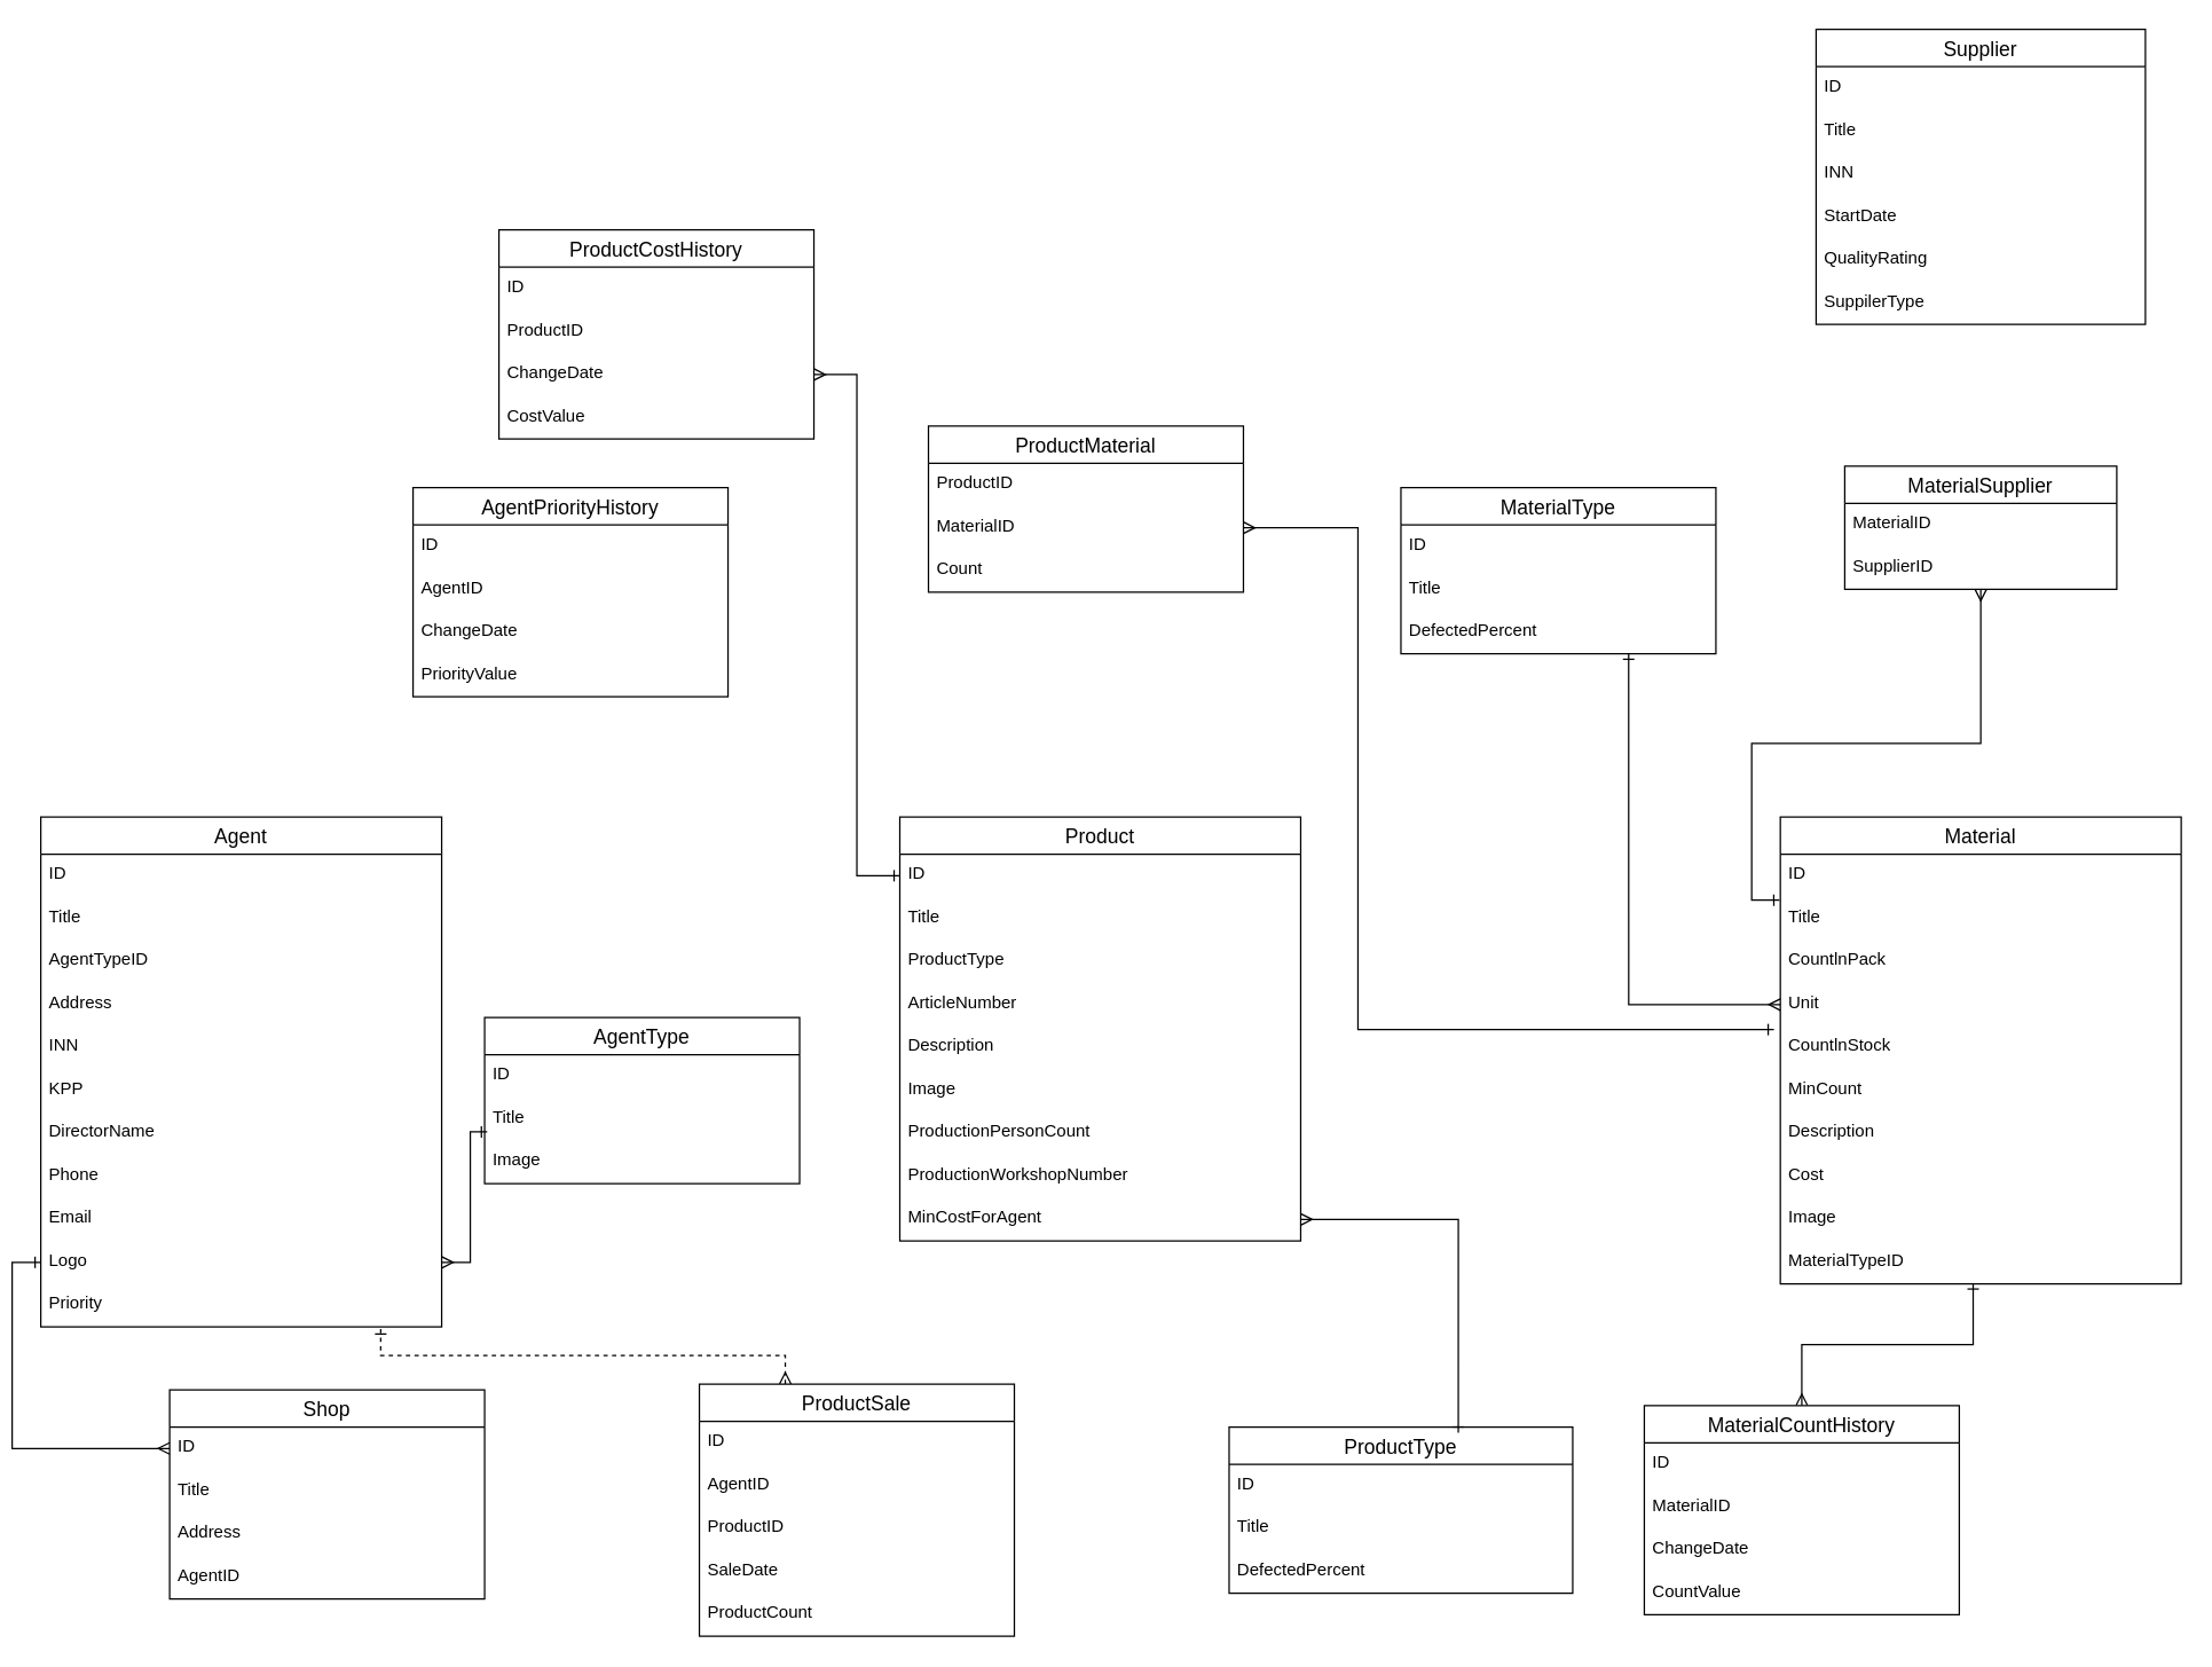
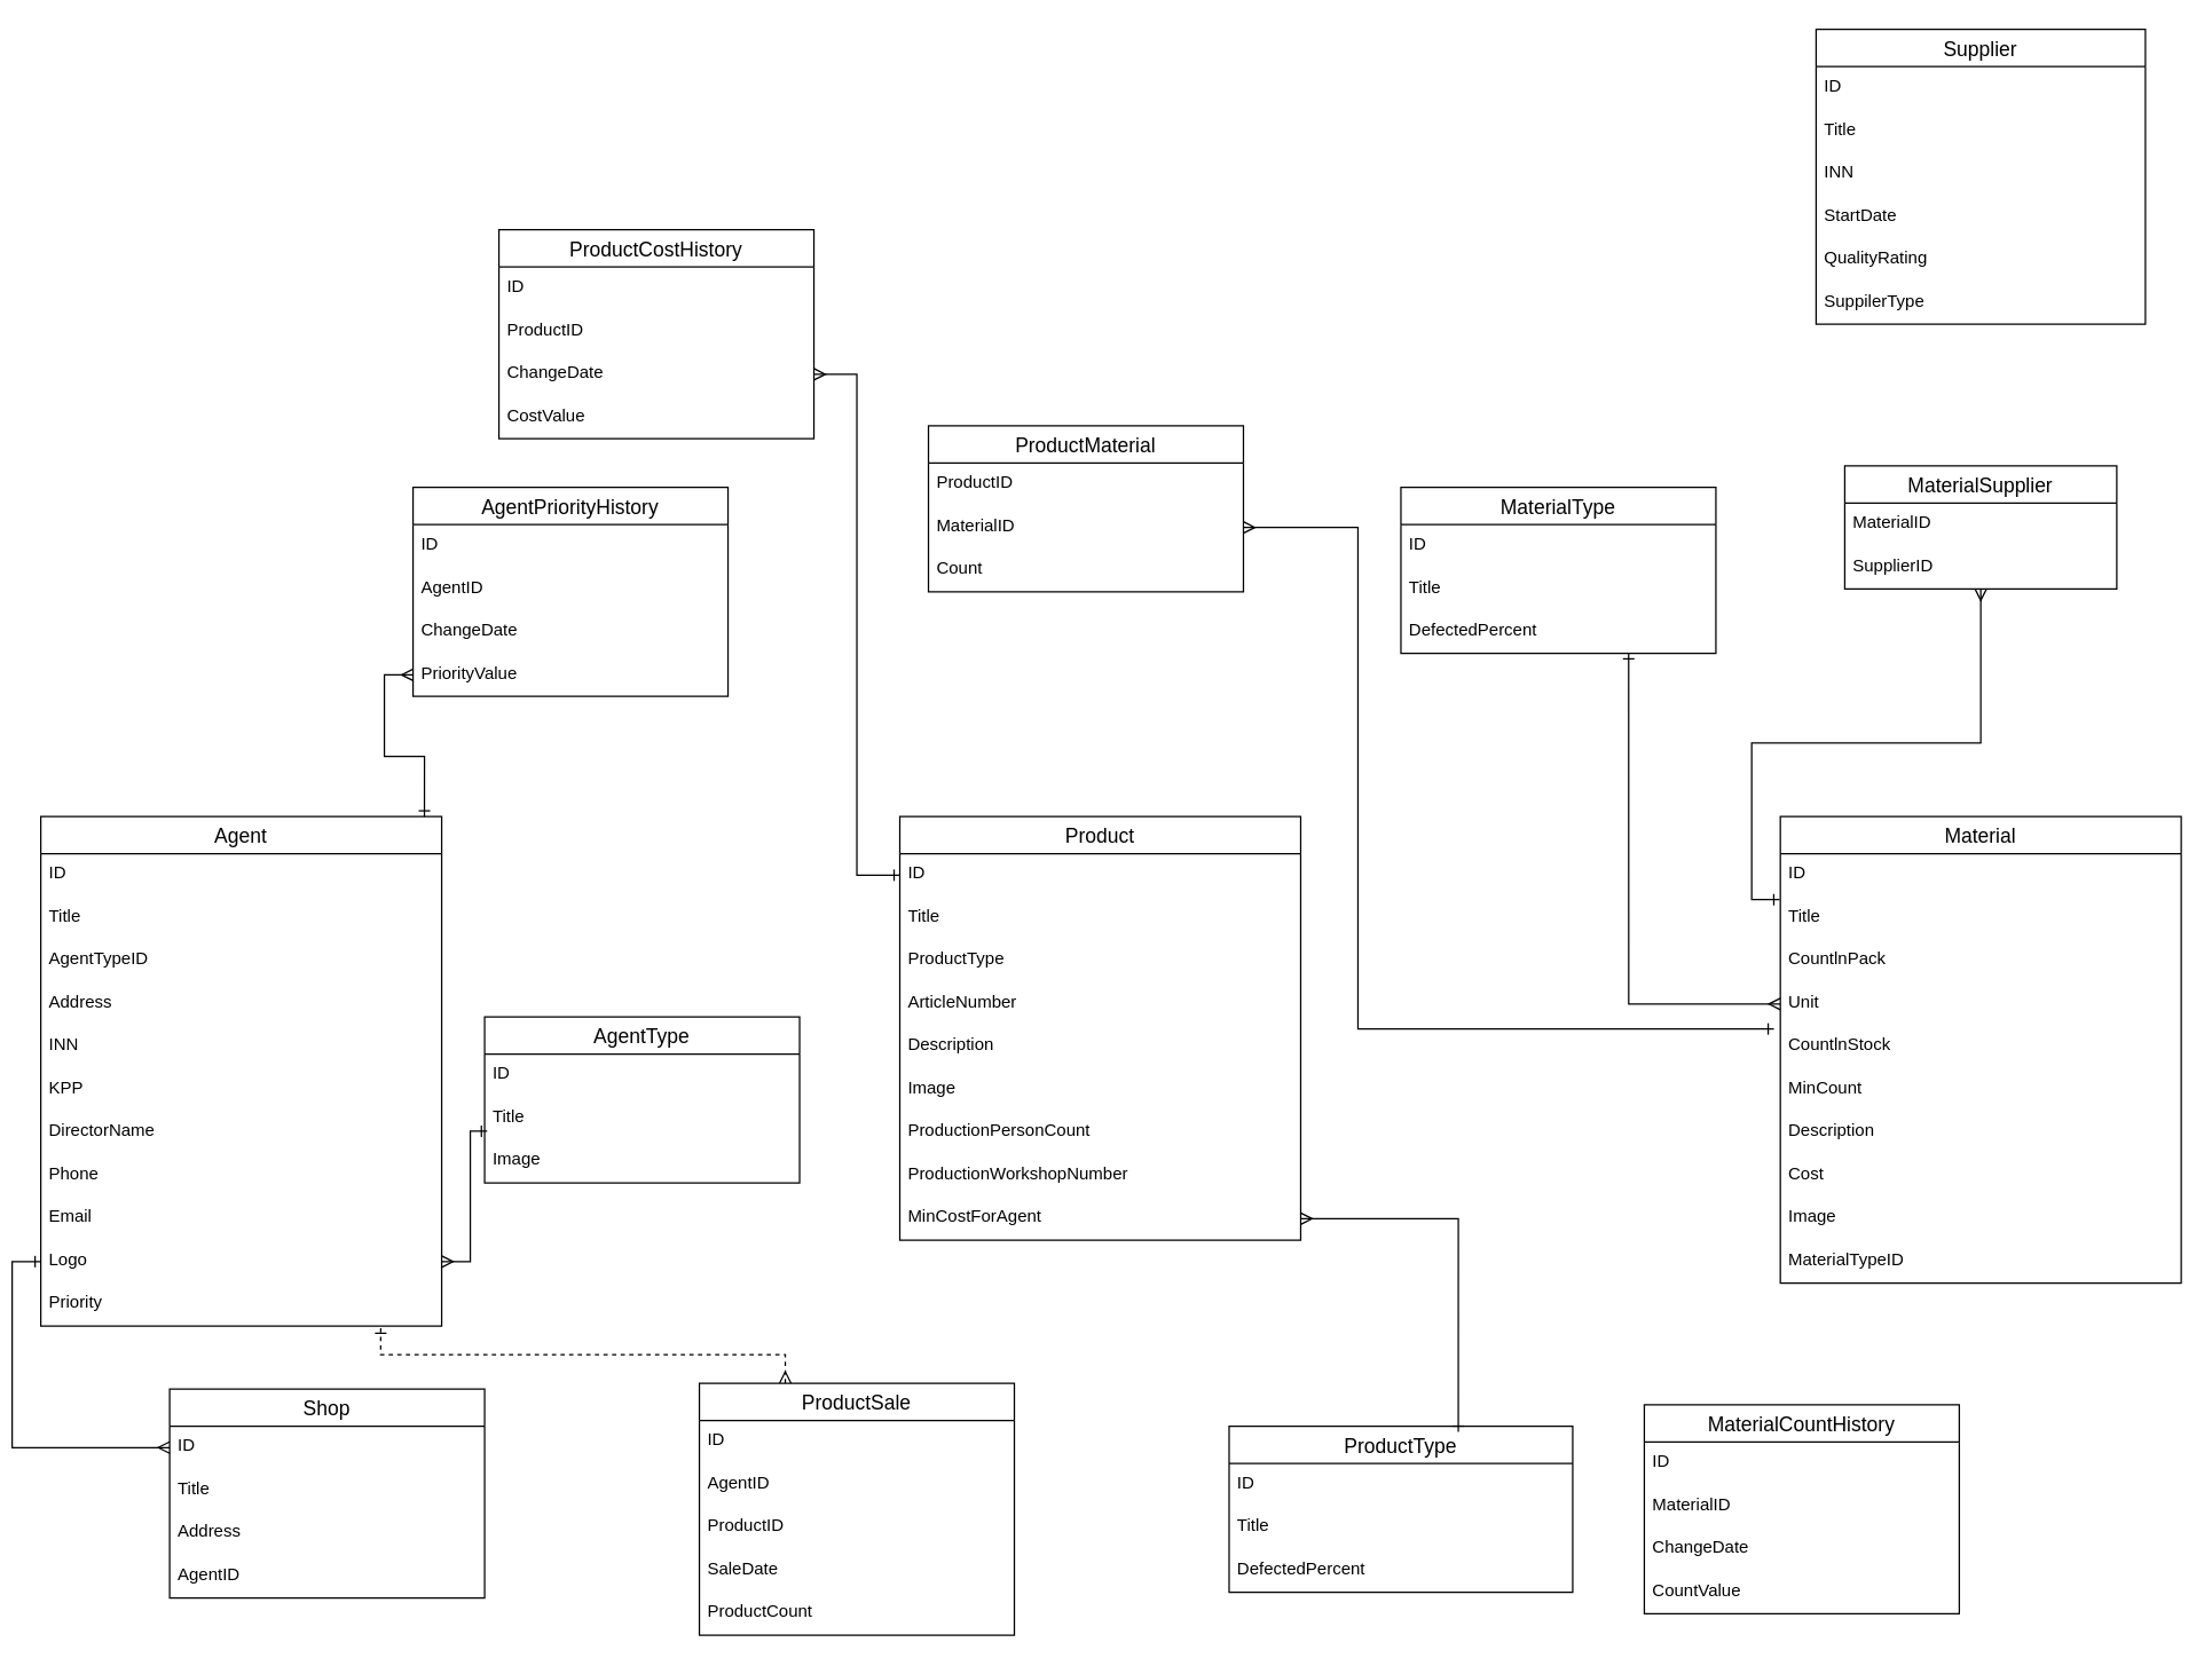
+ <mxCell id="90" style="edgeStyle=orthogonalEdgeStyle;rounded=0;orthogonalLoop=1;jettySize=auto;html=1;entryX=0.957;entryY=0;entryDx=0;entryDy=0;entryPerimeter=0;startArrow=ERmany;startFill=0;endArrow=ERone;endFill=0;" parent="1" source="77" target="78" edge="1"><mxGeometry relative="1" as="geometry" /></mxCell>
- <mxCell id="28" style="edgeStyle=orthogonalEdgeStyle;rounded=0;orthogonalLoop=1;jettySize=auto;html=1;entryX=0.481;entryY=0.987;entryDx=0;entryDy=0;entryPerimeter=0;startArrow=ERmany;startFill=0;endArrow=ERone;endFill=0;" parent="1" source="29" target="27" edge="1"><mxGeometry relative="1" as="geometry" /></mxCell>
